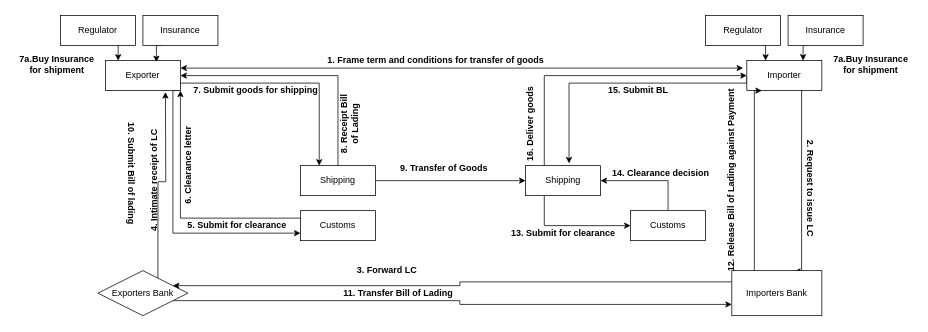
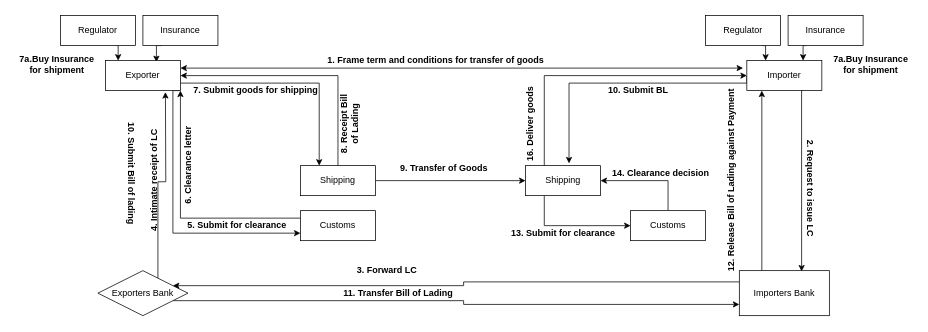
- <mxCell id="47" value="&lt;b&gt;15. Submit BL &lt;br&gt;&lt;/b&gt;" style="text;html=1;align=center;verticalAlign=middle;resizable=0;points=[];autosize=1;" vertex="1" parent="1"><mxGeometry x="800" y="110" width="100" height="20" as="geometry" /></mxCell>
+ <mxCell id="47" value="&lt;b&gt;10. Submit BL &lt;br&gt;&lt;/b&gt;" style="text;html=1;align=center;verticalAlign=middle;resizable=0;points=[];autosize=1;" vertex="1" parent="1"><mxGeometry x="800" y="110" width="100" height="20" as="geometry" /></mxCell>
- <mxCell id="33" value="Importers Bank" style="rounded=0;whiteSpace=wrap;html=1;" vertex="1" parent="1"><mxGeometry x="975" y="360" width="120" height="60" as="geometry" /></mxCell>
+ <mxCell id="33" value="Importers Bank" style="rounded=0;whiteSpace=wrap;html=1;" vertex="1" parent="1"><mxGeometry x="985" y="360" width="120" height="60" as="geometry" /></mxCell>
